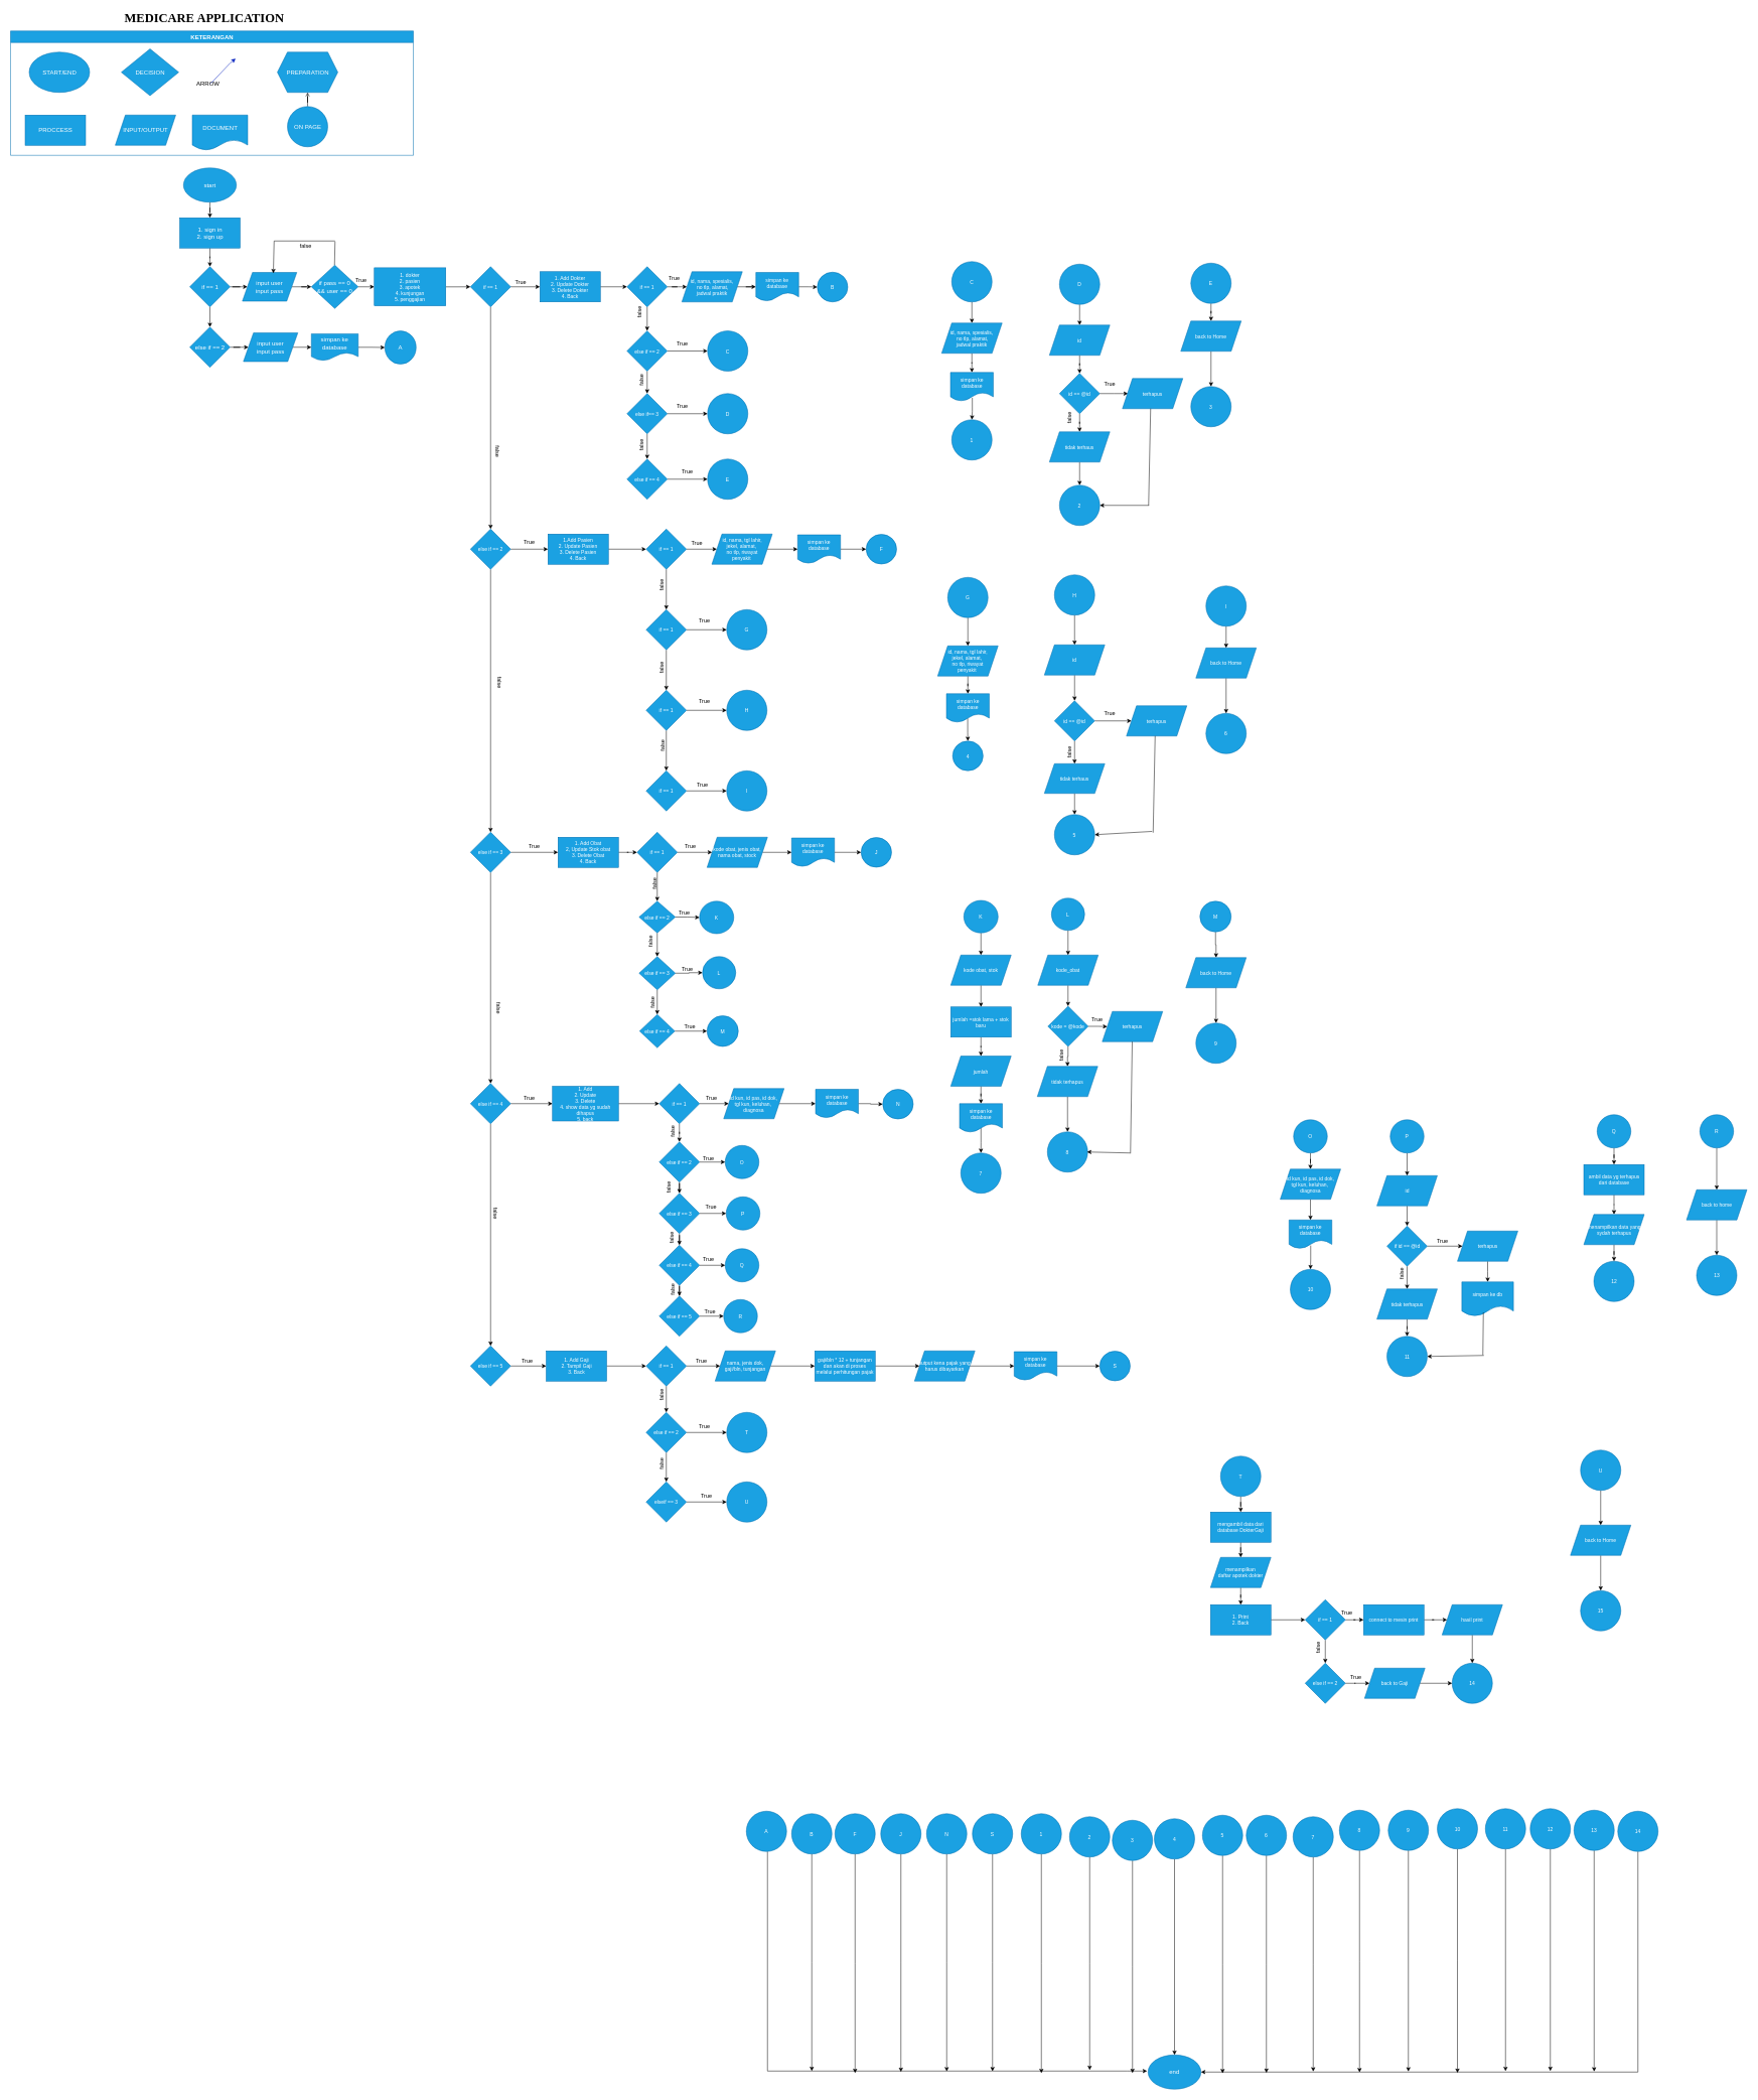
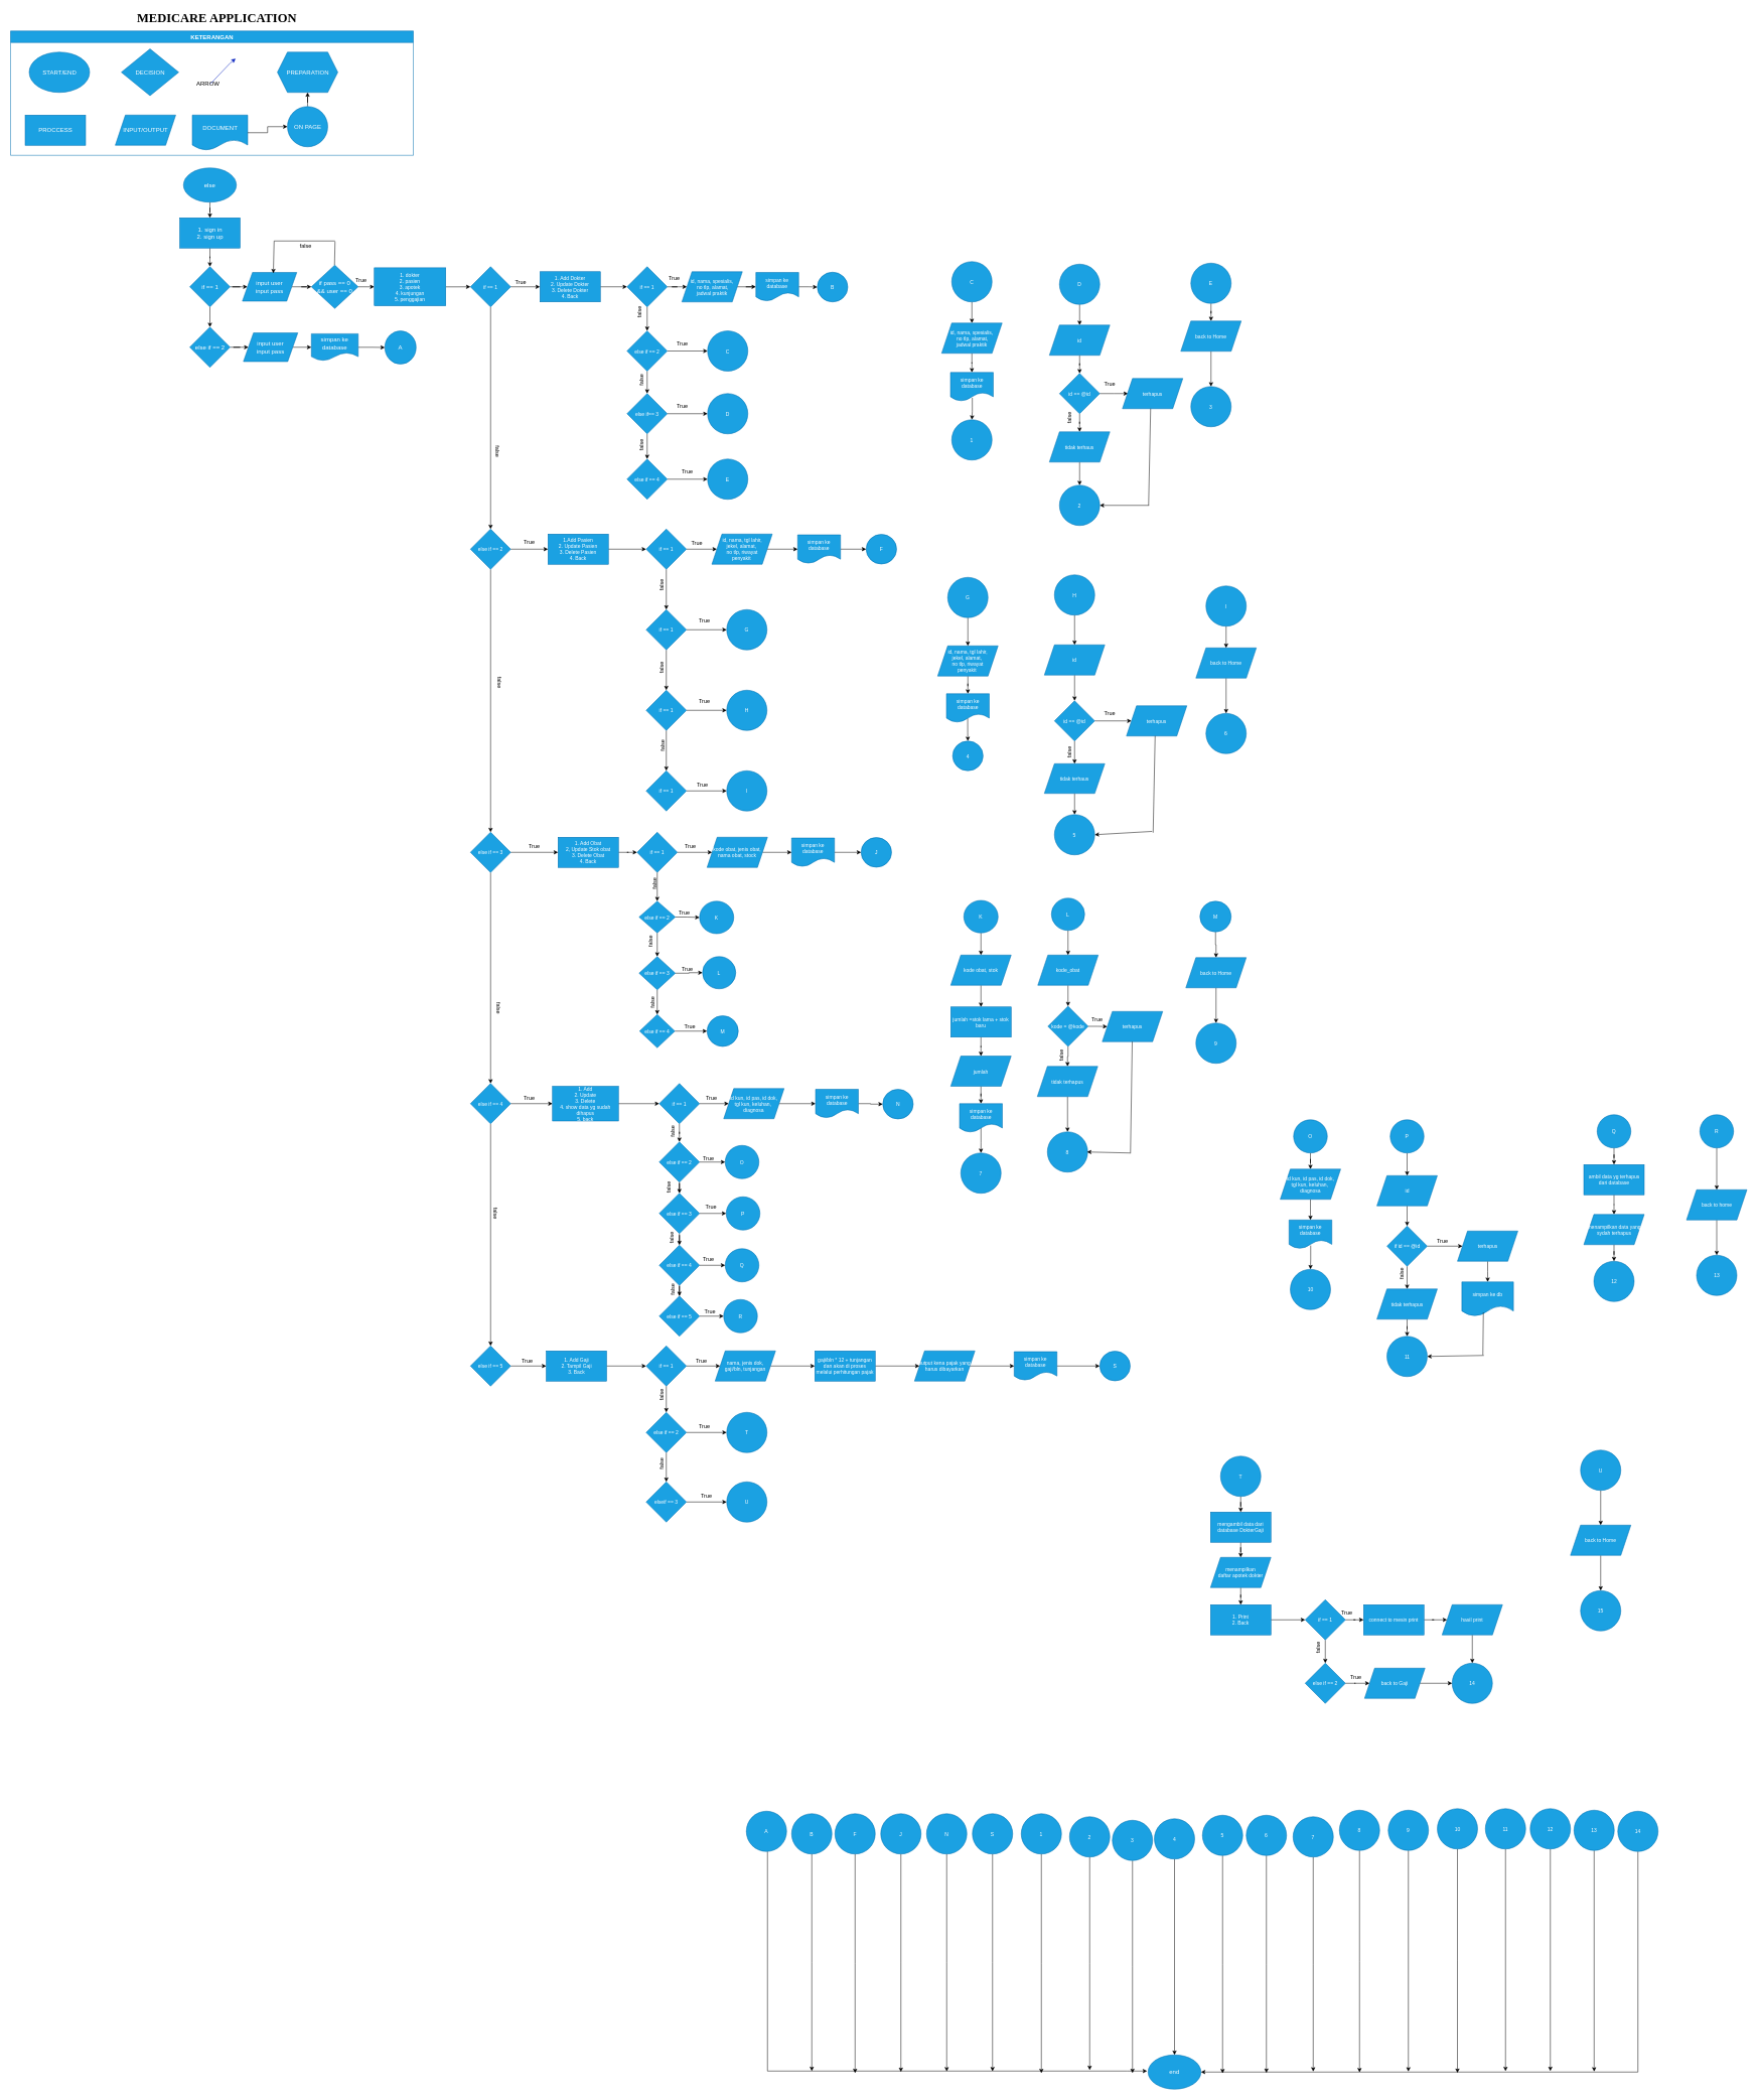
- <mxCell id="2" value="MEDICARE APPLICATION" style="text;html=1;strokeColor=none;fillColor=none;align=center;verticalAlign=middle;whiteSpace=wrap;rounded=0;fontColor=#000000;fontFamily=Comic Sans MS;fontStyle=1;fontSize=25;" parent="1" vertex="1"><mxGeometry x="196" y="20" width="419" height="30" as="geometry" /></mxCell>
+ <mxCell id="2" value="MEDICARE APPLICATION" style="text;html=1;strokeColor=none;fillColor=none;align=center;verticalAlign=middle;whiteSpace=wrap;rounded=0;fontColor=#000000;fontFamily=Comic Sans MS;fontStyle=1;fontSize=25;" parent="1" vertex="1"><mxGeometry x="221" y="20" width="419" height="30" as="geometry" /></mxCell>
- <mxCell id="4" value="" style="edgeStyle=orthogonalEdgeStyle;rounded=0;orthogonalLoop=1;jettySize=auto;html=1;fontFamily=Helvetica;fontSize=12;fontColor=#000000;endArrow=open;" parent="3" source="5" target="6" edge="1"><mxGeometry relative="1" as="geometry" /></mxCell>
+ <mxCell id="4" value="" style="edgeStyle=orthogonalEdgeStyle;rounded=0;orthogonalLoop=1;jettySize=auto;html=1;fontFamily=Helvetica;fontSize=12;fontColor=#000000;" parent="3" source="5" target="6" edge="1"><mxGeometry relative="1" as="geometry" /></mxCell>
+ <mxCell id="8" value="" style="edgeStyle=orthogonalEdgeStyle;rounded=0;orthogonalLoop=1;jettySize=auto;html=1;fontFamily=Helvetica;fontSize=12;fontColor=#000000;" parent="3" source="7" target="5" edge="1"><mxGeometry relative="1" as="geometry" /></mxCell>
- <mxCell id="16" value="start" style="ellipse;whiteSpace=wrap;html=1;rounded=0;align=center;verticalAlign=middle;fontFamily=Helvetica;fontSize=12;fontColor=#ffffff;fillColor=#1ba1e2;labelBackgroundColor=none;labelBorderColor=none;strokeColor=#006EAF;" parent="1" vertex="1"><mxGeometry x="364" y="333" width="105" height="68" as="geometry" /></mxCell>
+ <mxCell id="16" value="else" style="ellipse;whiteSpace=wrap;html=1;rounded=0;align=center;verticalAlign=middle;fontFamily=Helvetica;fontSize=12;fontColor=#ffffff;fillColor=#1ba1e2;labelBackgroundColor=none;labelBorderColor=none;strokeColor=#006EAF;" parent="1" vertex="1"><mxGeometry x="364" y="333" width="105" height="68" as="geometry" /></mxCell>
